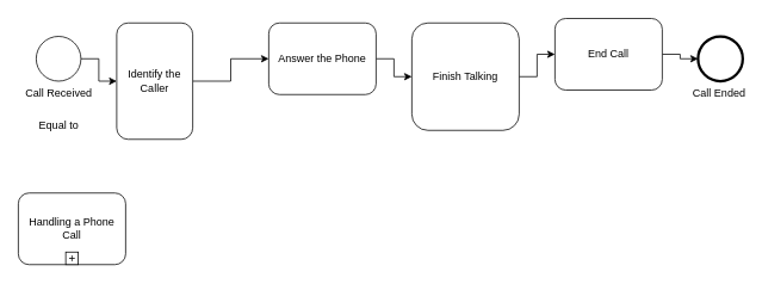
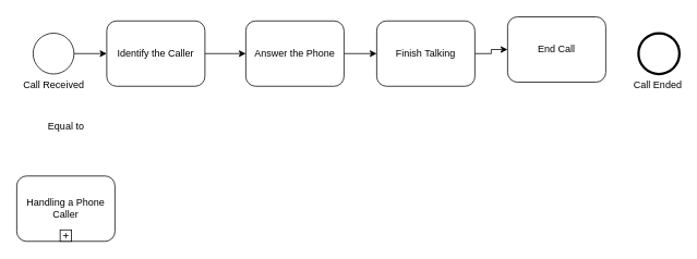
- <mxCell id="8" value="" style="edgeStyle=orthogonalEdgeStyle;rounded=0;orthogonalLoop=1;jettySize=auto;html=1;" edge="1" parent="1" source="9" target="12"><mxGeometry relative="1" as="geometry" /></mxCell>
- <mxCell id="7" value="Finish Talking" style="shape=ext;rounded=1;html=1;whiteSpace=wrap;" vertex="1" parent="1"><mxGeometry x="460" y="25" width="120" height="120" as="geometry" /></mxCell>
+ <mxCell id="7" value="Finish Talking" style="shape=ext;rounded=1;html=1;whiteSpace=wrap;" vertex="1" parent="1"><mxGeometry x="460" y="25" width="120" height="80" as="geometry" /></mxCell>
- <mxCell id="3" value="Identify the Caller" style="shape=ext;rounded=1;html=1;whiteSpace=wrap;" vertex="1" parent="1"><mxGeometry x="130" y="25" width="85" height="130" as="geometry" /></mxCell>
+ <mxCell id="3" value="Identify the Caller" style="shape=ext;rounded=1;html=1;whiteSpace=wrap;" vertex="1" parent="1"><mxGeometry x="130" y="25" width="120" height="80" as="geometry" /></mxCell>
- <mxCell id="15" value="Equal to" style="text;html=1;align=center;verticalAlign=middle;resizable=0;points=[];autosize=1;" vertex="1" parent="1"><mxGeometry x="35" y="130" width="60" height="20" as="geometry" /></mxCell>
+ <mxCell id="15" value="Equal to" style="text;html=1;align=center;verticalAlign=middle;resizable=0;points=[];autosize=1;" vertex="1" parent="1"><mxGeometry x="50" y="145" width="60" height="20" as="geometry" /></mxCell>
- <mxCell id="13" value="Handling a Phone Call" style="html=1;whiteSpace=wrap;rounded=1;dropTarget=0;" vertex="1" parent="1"><mxGeometry x="20" y="215" width="120" height="80" as="geometry" /></mxCell>
+ <mxCell id="13" value="Handling a Phone Caller" style="html=1;whiteSpace=wrap;rounded=1;dropTarget=0;" vertex="1" parent="1"><mxGeometry x="20" y="215" width="120" height="80" as="geometry" /></mxCell>
